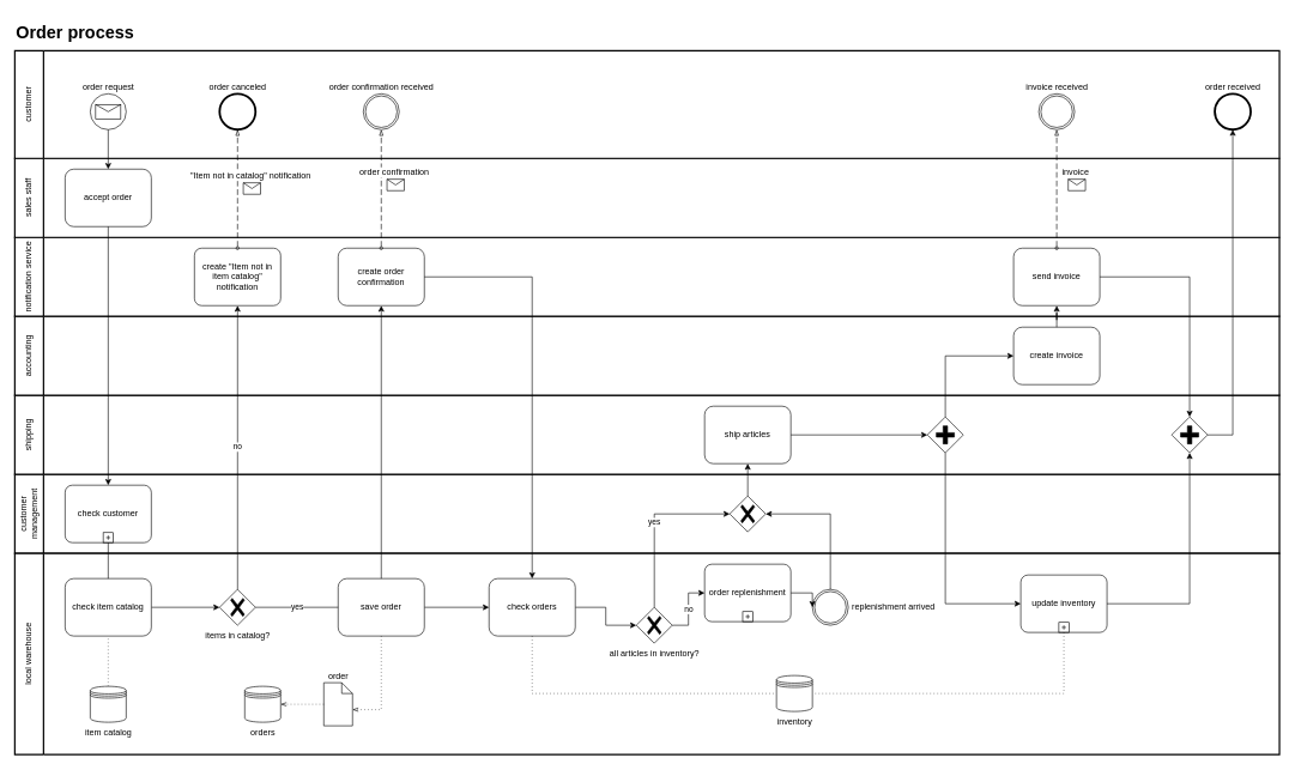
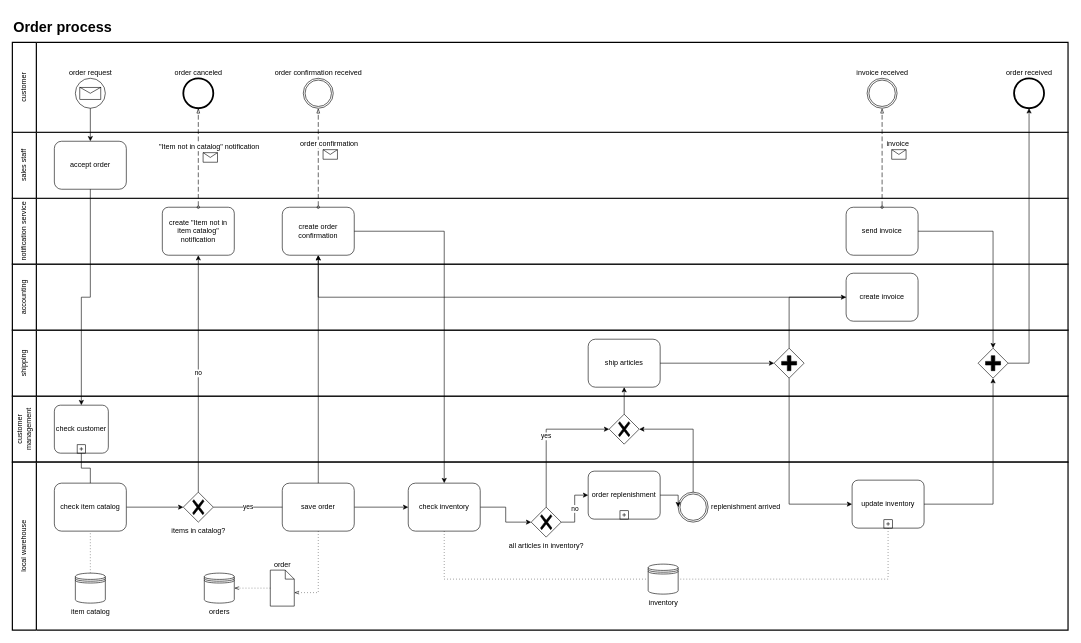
- <mxCell id="58" value="" style="edgeStyle=orthogonalEdgeStyle;rounded=0;orthogonalLoop=1;jettySize=auto;html=1;" parent="1" source="11" target="15" edge="1"><mxGeometry relative="1" as="geometry" /></mxCell>
+ <mxCell id="58" value="" style="edgeStyle=orthogonalEdgeStyle;rounded=0;orthogonalLoop=1;jettySize=auto;html=1;" parent="1" source="11" target="14" edge="1"><mxGeometry relative="1" as="geometry" /></mxCell>
- <mxCell id="3" value="check customer" style="points=[[0.25,0,0],[0.5,0,0],[0.75,0,0],[1,0.25,0],[1,0.5,0],[1,0.75,0],[0.75,1,0],[0.5,1,0],[0.25,1,0],[0,0.75,0],[0,0.5,0],[0,0.25,0]];shape=mxgraph.bpmn.task;whiteSpace=wrap;rectStyle=rounded;size=10;html=1;container=1;expand=0;collapsible=0;taskMarker=abstract;isLoopSub=1;" parent="2" vertex="1"><mxGeometry x="70" y="15" width="120" height="80" as="geometry" /></mxCell>
+ <mxCell id="3" value="check customer" style="points=[[0.25,0,0],[0.5,0,0],[0.75,0,0],[1,0.25,0],[1,0.5,0],[1,0.75,0],[0.75,1,0],[0.5,1,0],[0.25,1,0],[0,0.75,0],[0,0.5,0],[0,0.25,0]];shape=mxgraph.bpmn.task;whiteSpace=wrap;rectStyle=rounded;size=10;html=1;container=1;expand=0;collapsible=0;taskMarker=abstract;isLoopSub=1;" parent="2" vertex="1"><mxGeometry x="70" y="15" width="90" height="80" as="geometry" /></mxCell>
- <mxCell id="20" value="check orders" style="shape=ext;rounded=1;html=1;whiteSpace=wrap;" parent="16" vertex="1"><mxGeometry x="660" y="35" width="120" height="80" as="geometry" /></mxCell>
+ <mxCell id="20" value="check inventory" style="shape=ext;rounded=1;html=1;whiteSpace=wrap;" parent="16" vertex="1"><mxGeometry x="660" y="35" width="120" height="80" as="geometry" /></mxCell>
